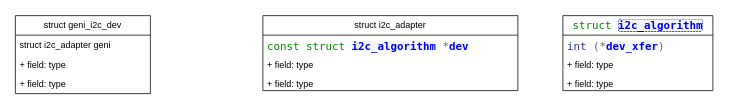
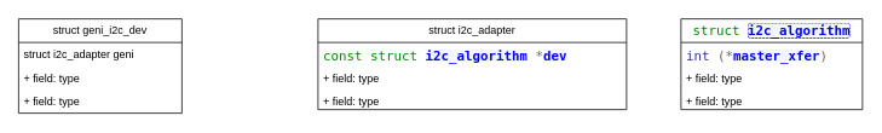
- <mxCell id="11" value="&lt;span style=&quot;box-sizing: inherit; vertical-align: top; color: rgb(51, 51, 153); font-family: &amp;quot;Ubuntu Mono&amp;quot;, monospace; font-size: 14.4px; white-space: pre; background-color: rgb(255, 255, 255);&quot; class=&quot;kt&quot;&gt;int&lt;/span&gt;&lt;span style=&quot;box-sizing: inherit; vertical-align: top; color: rgb(187, 187, 187); font-family: &amp;quot;Ubuntu Mono&amp;quot;, monospace; font-size: 14.4px; white-space: pre; background-color: rgb(255, 255, 255);&quot; class=&quot;w&quot;&gt; &lt;/span&gt;&lt;span style=&quot;box-sizing: inherit; vertical-align: top; color: rgb(102, 102, 102); font-family: &amp;quot;Ubuntu Mono&amp;quot;, monospace; font-size: 14.4px; white-space: pre; background-color: rgb(255, 255, 255);&quot; class=&quot;p&quot;&gt;(&lt;/span&gt;&lt;span style=&quot;box-sizing: inherit; vertical-align: top; color: rgb(102, 102, 102); font-family: &amp;quot;Ubuntu Mono&amp;quot;, monospace; font-size: 14.4px; white-space: pre; background-color: rgb(255, 255, 255);&quot; class=&quot;o&quot;&gt;*&lt;/span&gt;&lt;span style=&quot;box-sizing: inherit; vertical-align: top; font-family: &amp;quot;Ubuntu Mono&amp;quot;, monospace; font-size: 14.4px; white-space: pre; background-color: rgb(255, 255, 255);&quot; class=&quot;n&quot;&gt;&lt;a style=&quot;box-sizing: inherit; background: linear-gradient(rgba(0, 0, 0, 0) 10%, rgb(244, 246, 255) 10%, rgb(244, 246, 255) 90%, rgba(0, 0, 0, 0) 90%); text-decoration-line: none; vertical-align: top; font-weight: 700; border-radius: 0.2em;&quot; href=&quot;https://elixir.bootlin.com/linux/v4.1/C/ident/master_xfer&quot; class=&quot;ident&quot;&gt;dev_xfer&lt;/a&gt;&lt;/span&gt;&lt;span style=&quot;box-sizing: inherit; vertical-align: top; color: rgb(102, 102, 102); font-family: &amp;quot;Ubuntu Mono&amp;quot;, monospace; font-size: 14.4px; white-space: pre; background-color: rgb(255, 255, 255);&quot; class=&quot;p&quot;&gt;)&lt;/span&gt;" style="text;strokeColor=none;fillColor=none;align=left;verticalAlign=top;spacingLeft=4;spacingRight=4;overflow=hidden;rotatable=0;points=[[0,0.5],[1,0.5]];portConstraint=eastwest;whiteSpace=wrap;html=1;" vertex="1" parent="10"><mxGeometry y="26" width="200" height="26" as="geometry" /></mxCell>
+ <mxCell id="11" value="&lt;span style=&quot;box-sizing: inherit; vertical-align: top; color: rgb(51, 51, 153); font-family: &amp;quot;Ubuntu Mono&amp;quot;, monospace; font-size: 14.4px; white-space: pre; background-color: rgb(255, 255, 255);&quot; class=&quot;kt&quot;&gt;int&lt;/span&gt;&lt;span style=&quot;box-sizing: inherit; vertical-align: top; color: rgb(187, 187, 187); font-family: &amp;quot;Ubuntu Mono&amp;quot;, monospace; font-size: 14.4px; white-space: pre; background-color: rgb(255, 255, 255);&quot; class=&quot;w&quot;&gt; &lt;/span&gt;&lt;span style=&quot;box-sizing: inherit; vertical-align: top; color: rgb(102, 102, 102); font-family: &amp;quot;Ubuntu Mono&amp;quot;, monospace; font-size: 14.4px; white-space: pre; background-color: rgb(255, 255, 255);&quot; class=&quot;p&quot;&gt;(&lt;/span&gt;&lt;span style=&quot;box-sizing: inherit; vertical-align: top; color: rgb(102, 102, 102); font-family: &amp;quot;Ubuntu Mono&amp;quot;, monospace; font-size: 14.4px; white-space: pre; background-color: rgb(255, 255, 255);&quot; class=&quot;o&quot;&gt;*&lt;/span&gt;&lt;span style=&quot;box-sizing: inherit; vertical-align: top; font-family: &amp;quot;Ubuntu Mono&amp;quot;, monospace; font-size: 14.4px; white-space: pre; background-color: rgb(255, 255, 255);&quot; class=&quot;n&quot;&gt;&lt;a style=&quot;box-sizing: inherit; background: linear-gradient(rgba(0, 0, 0, 0) 10%, rgb(244, 246, 255) 10%, rgb(244, 246, 255) 90%, rgba(0, 0, 0, 0) 90%); text-decoration-line: none; vertical-align: top; font-weight: 700; border-radius: 0.2em;&quot; href=&quot;https://elixir.bootlin.com/linux/v4.1/C/ident/master_xfer&quot; class=&quot;ident&quot;&gt;master_xfer&lt;/a&gt;&lt;/span&gt;&lt;span style=&quot;box-sizing: inherit; vertical-align: top; color: rgb(102, 102, 102); font-family: &amp;quot;Ubuntu Mono&amp;quot;, monospace; font-size: 14.4px; white-space: pre; background-color: rgb(255, 255, 255);&quot; class=&quot;p&quot;&gt;)&lt;/span&gt;" style="text;strokeColor=none;fillColor=none;align=left;verticalAlign=top;spacingLeft=4;spacingRight=4;overflow=hidden;rotatable=0;points=[[0,0.5],[1,0.5]];portConstraint=eastwest;whiteSpace=wrap;html=1;" vertex="1" parent="10"><mxGeometry y="26" width="200" height="26" as="geometry" /></mxCell>
